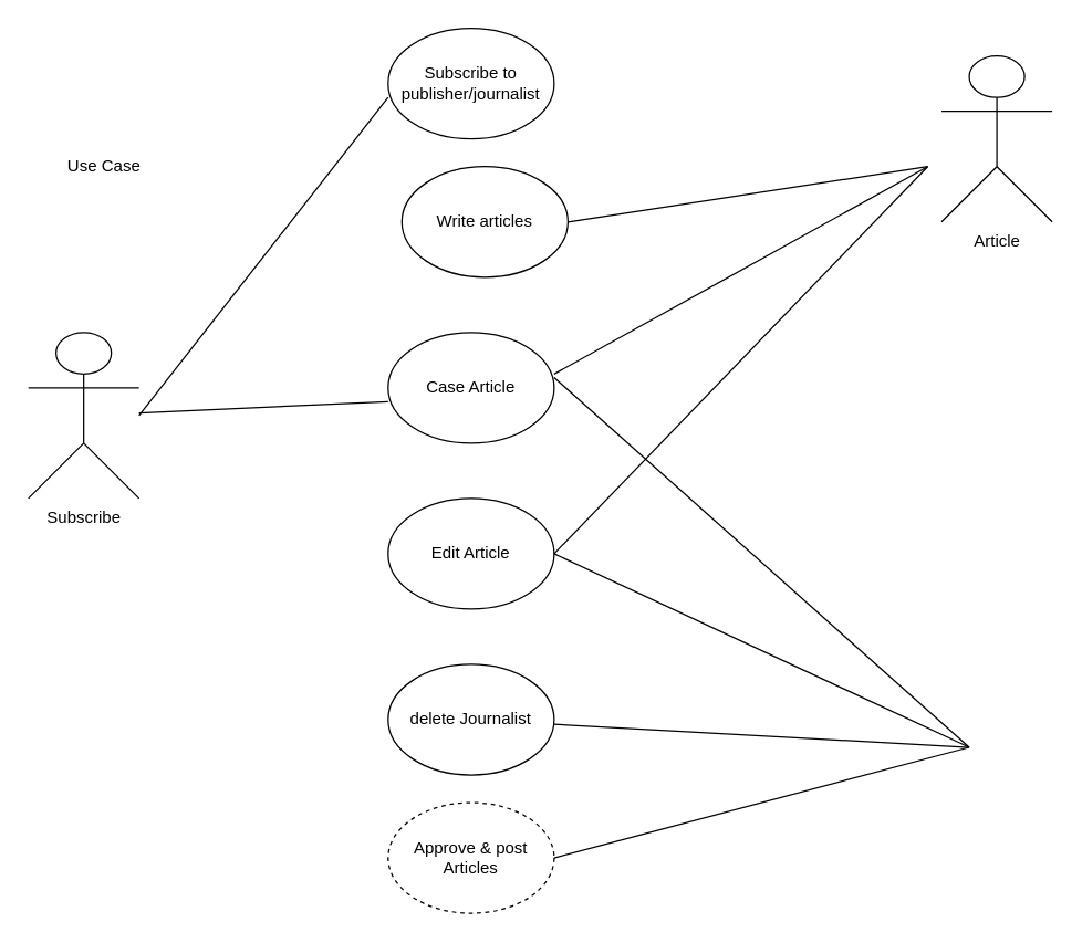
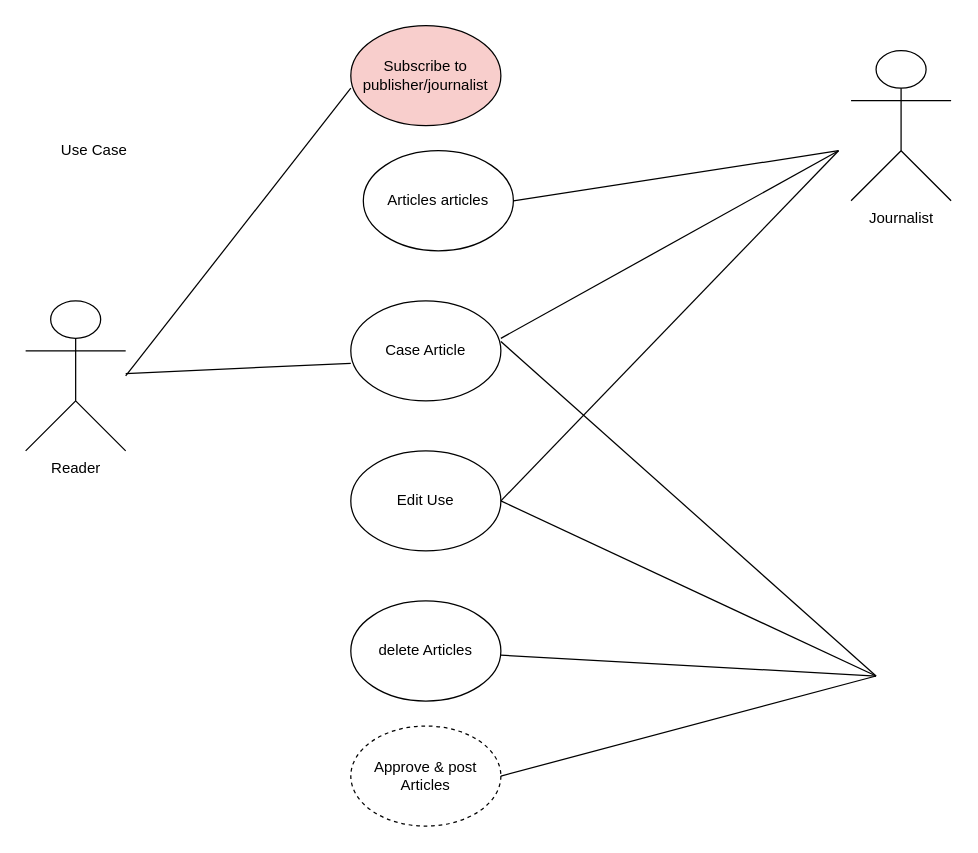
- <mxCell id="6" value="Subscribe to publisher/journalist" style="ellipse;whiteSpace=wrap;html=1;" vertex="1" parent="1"><mxGeometry x="280" y="20" width="120" height="80" as="geometry" /></mxCell>
+ <mxCell id="6" value="Subscribe to publisher/journalist" style="ellipse;whiteSpace=wrap;html=1;fillColor=#f8cecc;" vertex="1" parent="1"><mxGeometry x="280" y="20" width="120" height="80" as="geometry" /></mxCell>
- <mxCell id="7" value="Write articles" style="ellipse;whiteSpace=wrap;html=1;" vertex="1" parent="1"><mxGeometry x="290" y="120" width="120" height="80" as="geometry" /></mxCell>
+ <mxCell id="7" value="Articles articles" style="ellipse;whiteSpace=wrap;html=1;" vertex="1" parent="1"><mxGeometry x="290" y="120" width="120" height="80" as="geometry" /></mxCell>
- <mxCell id="3" value="Article" style="shape=umlActor;verticalLabelPosition=bottom;verticalAlign=top;html=1;outlineConnect=0;" vertex="1" parent="1"><mxGeometry x="680" y="40" width="80" height="120" as="geometry" /></mxCell>
+ <mxCell id="3" value="Journalist" style="shape=umlActor;verticalLabelPosition=bottom;verticalAlign=top;html=1;outlineConnect=0;" vertex="1" parent="1"><mxGeometry x="680" y="40" width="80" height="120" as="geometry" /></mxCell>
- <mxCell id="2" value="Subscribe" style="shape=umlActor;verticalLabelPosition=bottom;verticalAlign=top;html=1;outlineConnect=0;" vertex="1" parent="1"><mxGeometry x="20" y="240" width="80" height="120" as="geometry" /></mxCell>
+ <mxCell id="2" value="Reader" style="shape=umlActor;verticalLabelPosition=bottom;verticalAlign=top;html=1;outlineConnect=0;" vertex="1" parent="1"><mxGeometry x="20" y="240" width="80" height="120" as="geometry" /></mxCell>
- <mxCell id="5" value="Edit Article" style="ellipse;whiteSpace=wrap;html=1;" vertex="1" parent="1"><mxGeometry x="280" y="360" width="120" height="80" as="geometry" /></mxCell>
+ <mxCell id="5" value="Edit Use" style="ellipse;whiteSpace=wrap;html=1;" vertex="1" parent="1"><mxGeometry x="280" y="360" width="120" height="80" as="geometry" /></mxCell>
- <mxCell id="4" value="delete Journalist" style="ellipse;whiteSpace=wrap;html=1;" vertex="1" parent="1"><mxGeometry x="280" y="480" width="120" height="80" as="geometry" /></mxCell>
+ <mxCell id="4" value="delete Articles" style="ellipse;whiteSpace=wrap;html=1;" vertex="1" parent="1"><mxGeometry x="280" y="480" width="120" height="80" as="geometry" /></mxCell>
